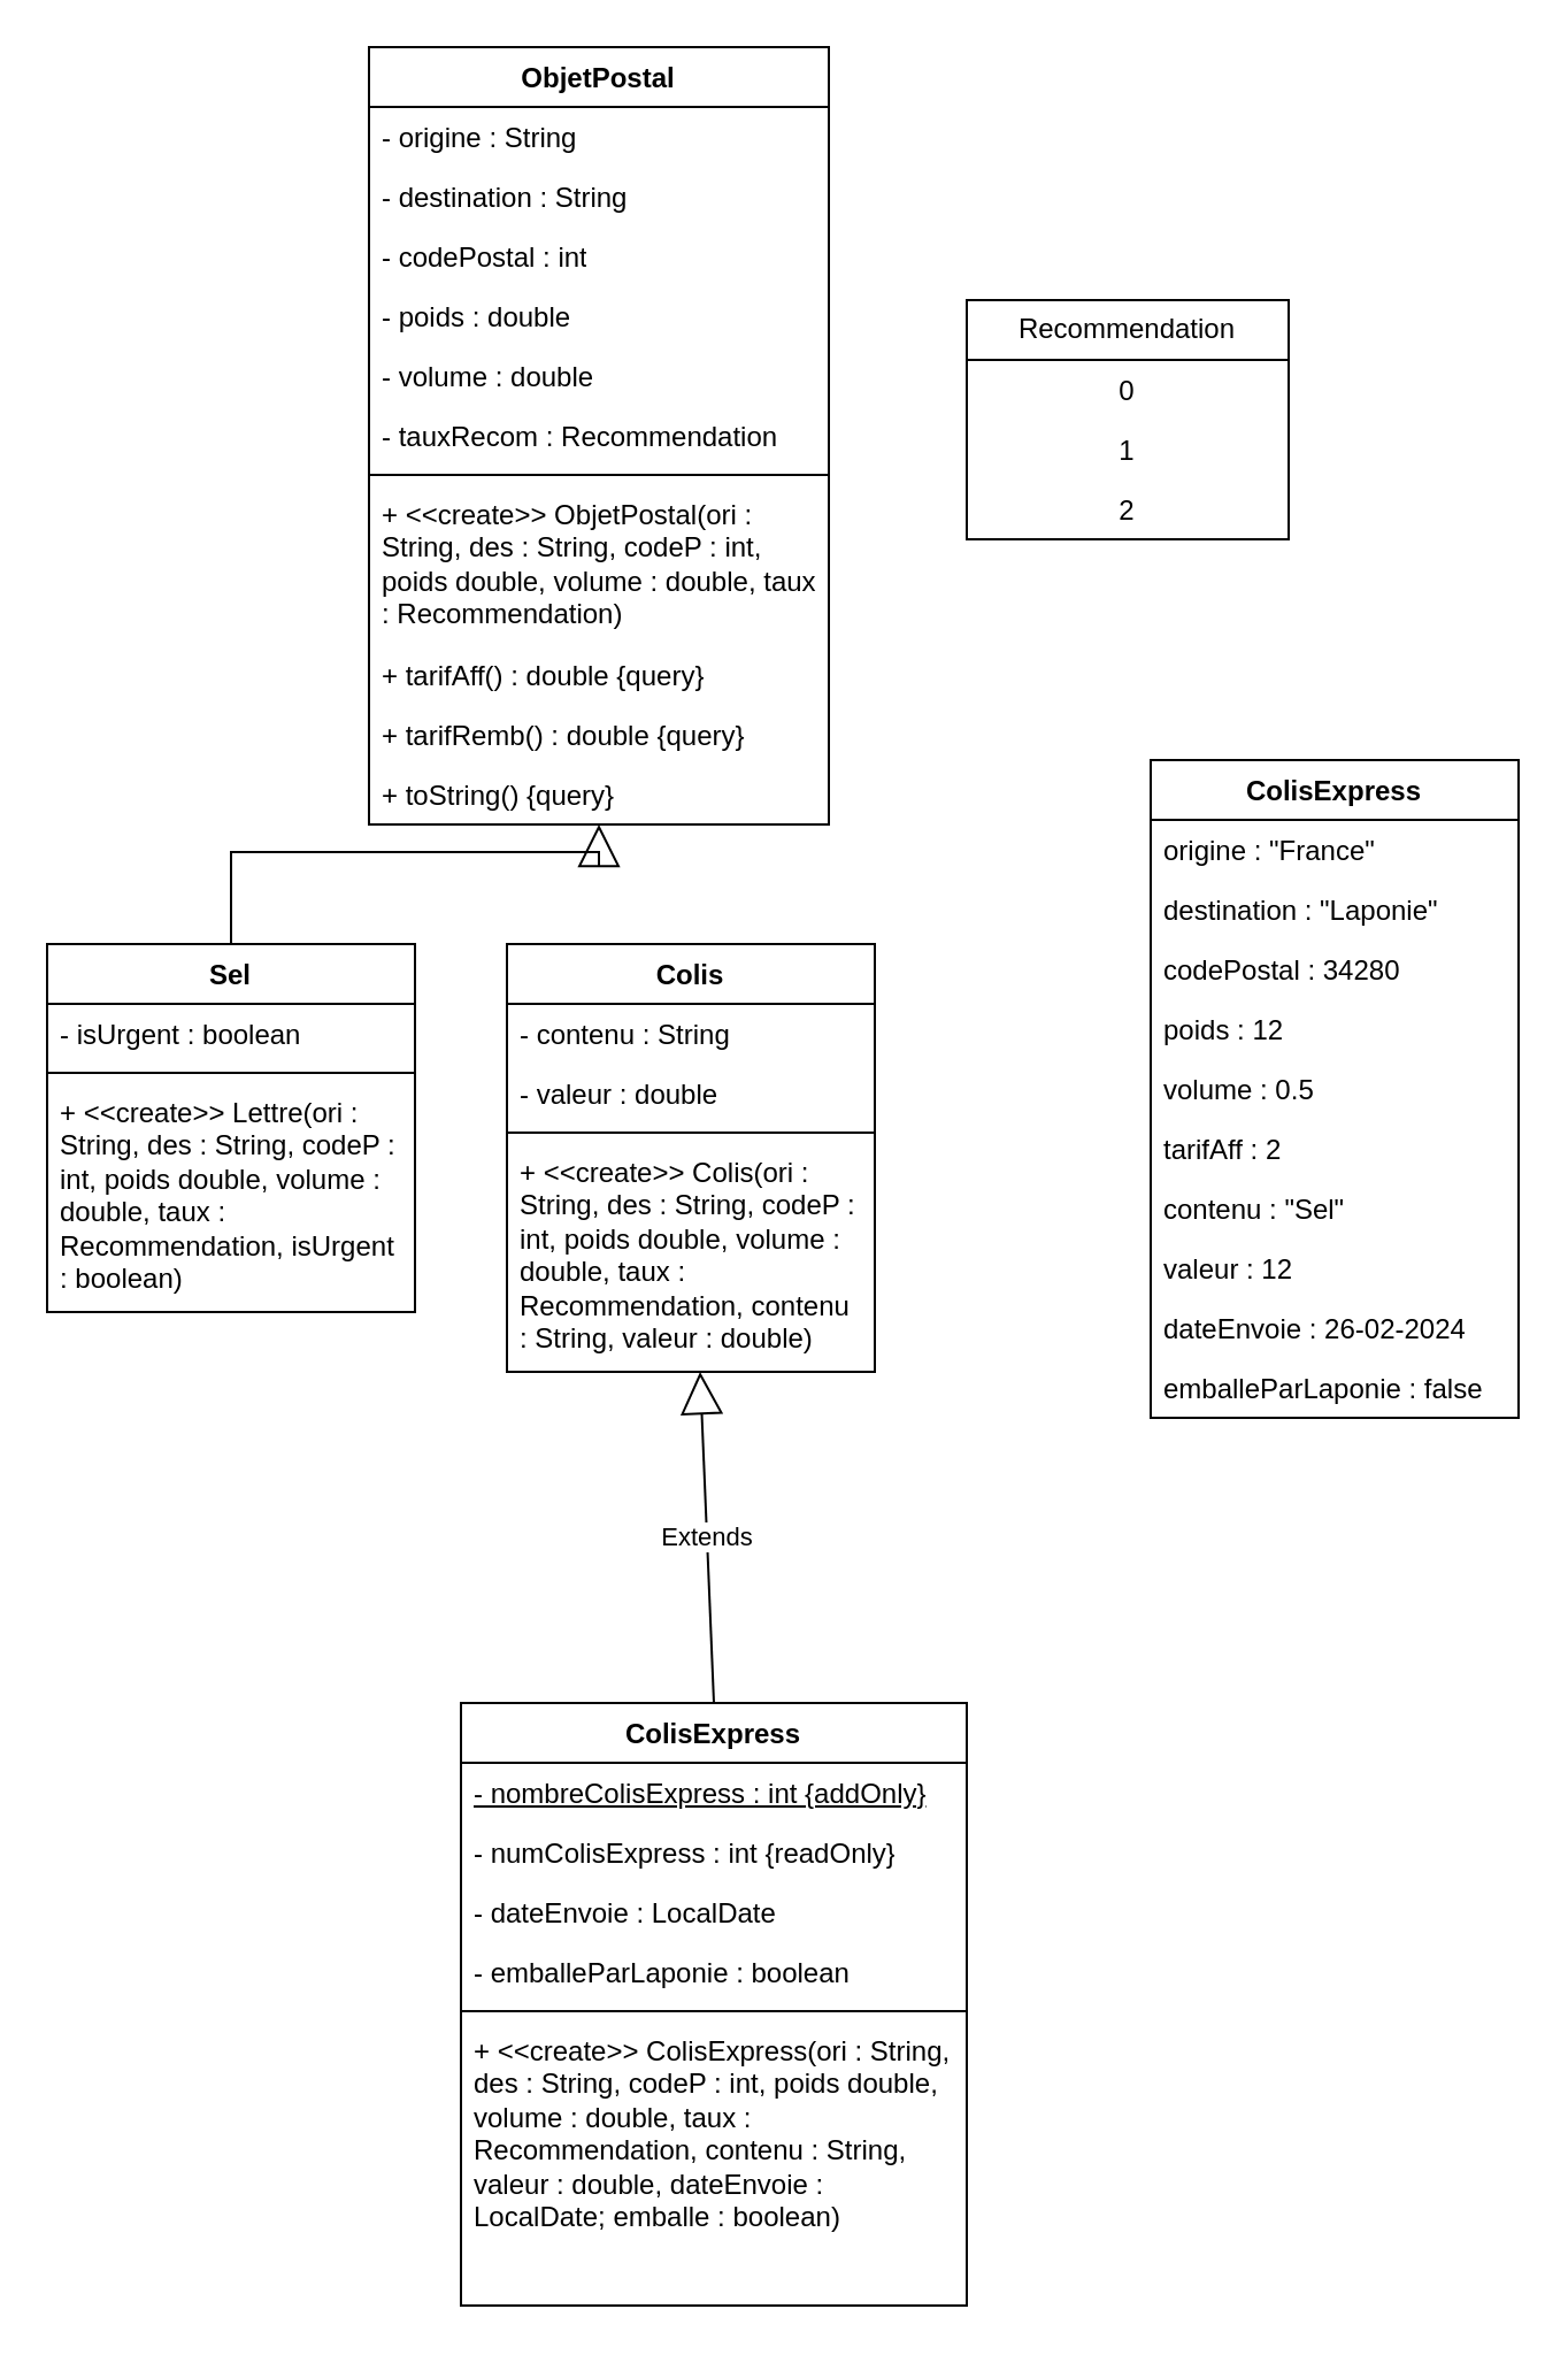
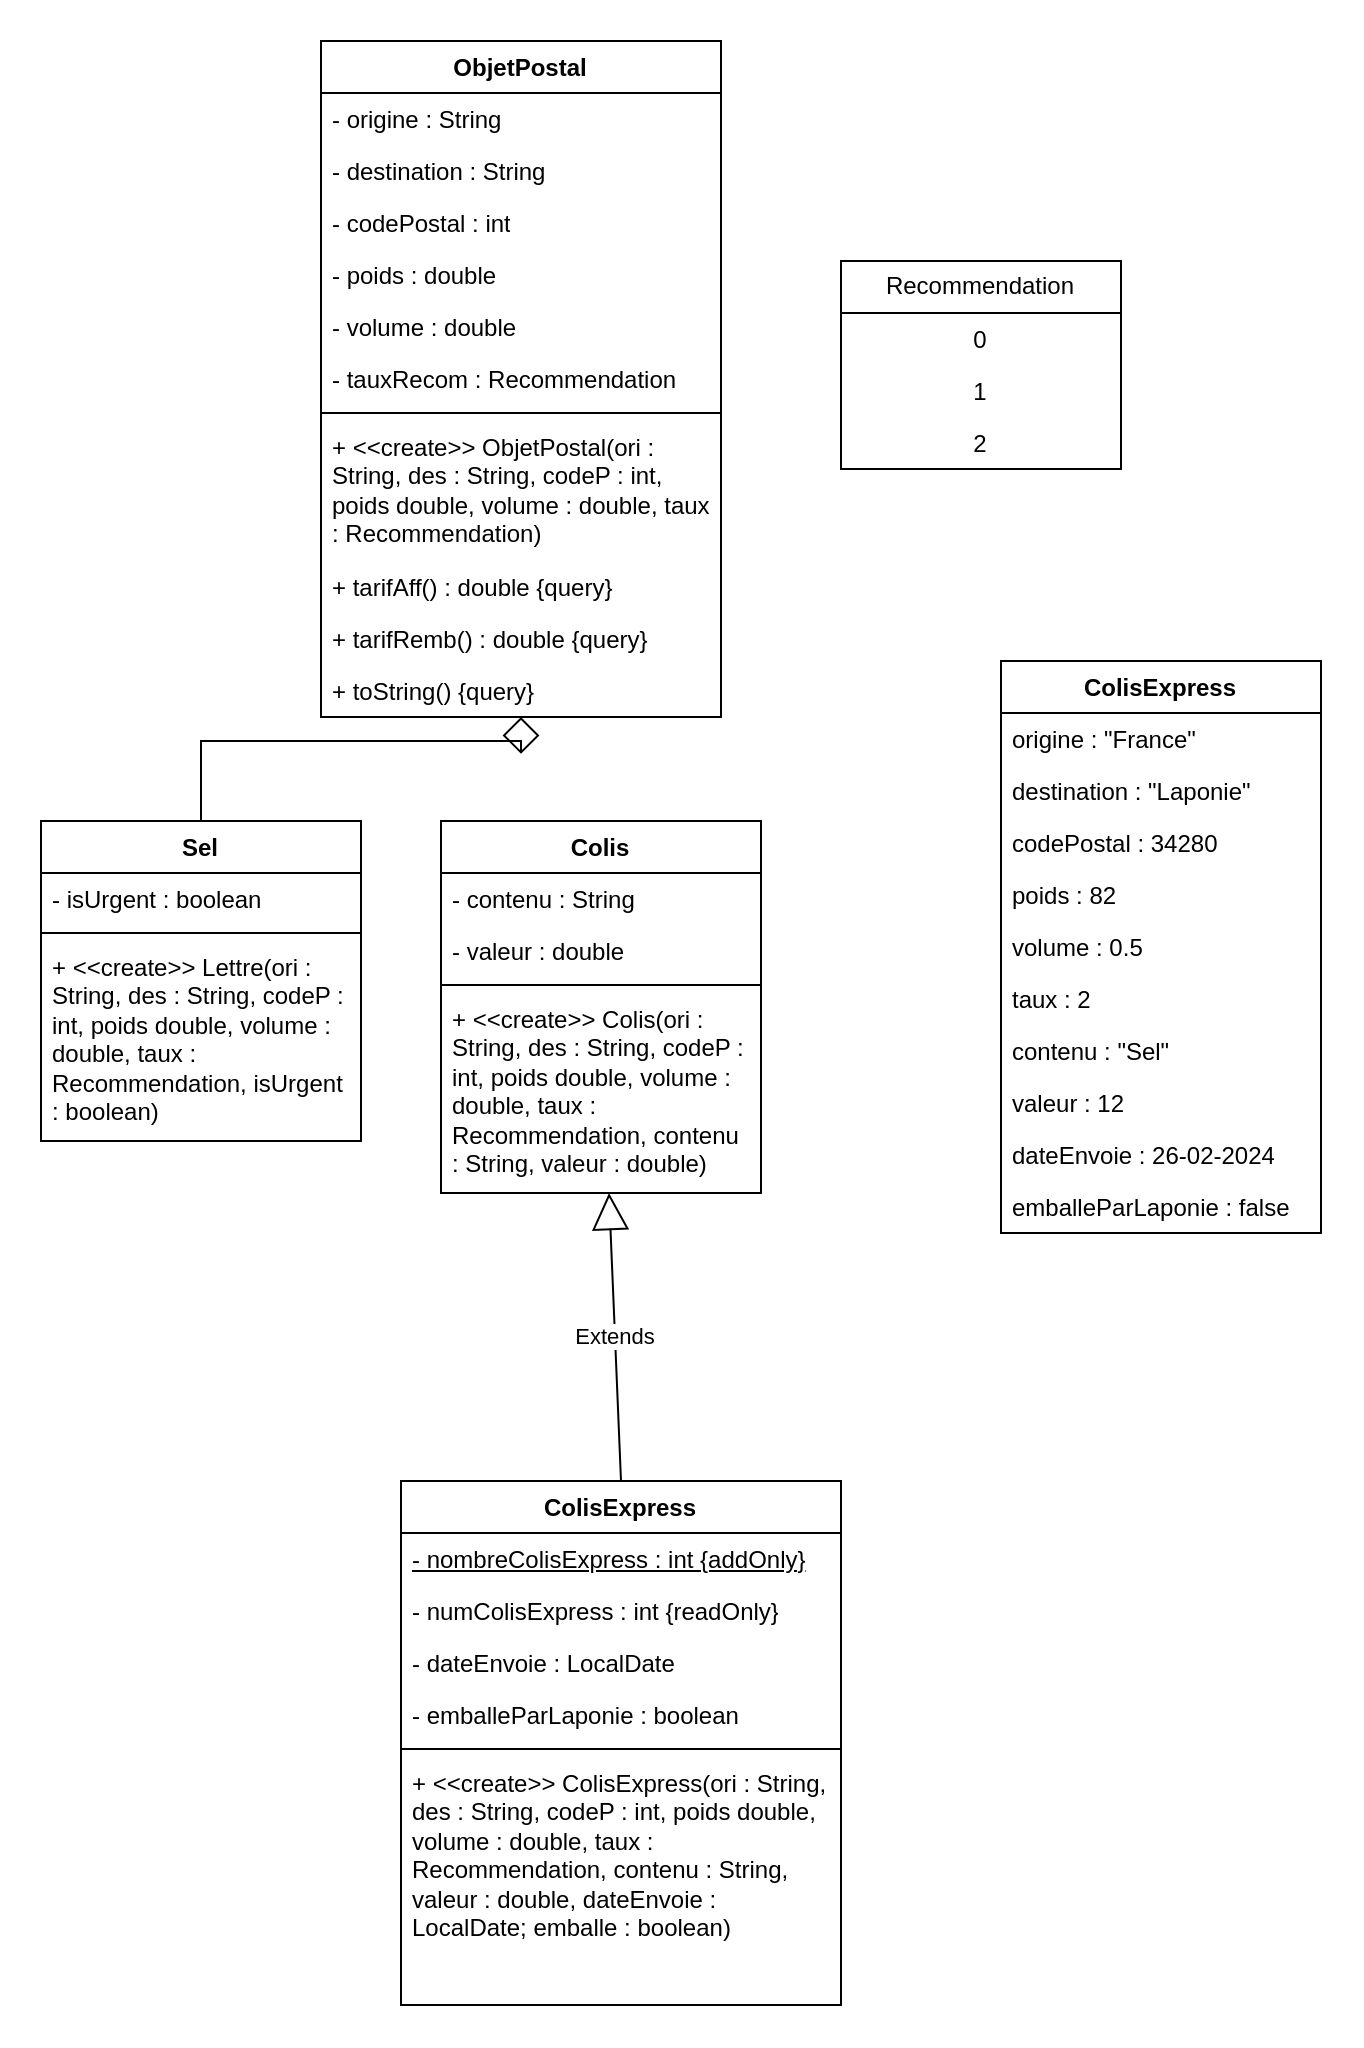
- <mxCell id="22" value="Extends" style="endArrow=block;endSize=16;endFill=0;rounded=0;exitX=0.5;exitY=0;exitDx=0;exitDy=0;html=1;textOpacity=0;" edge="1" parent="1" source="18" target="13"><mxGeometry x="-0.372" y="51" width="160" relative="1" as="geometry"><mxPoint x="310" y="350" as="sourcePoint" /><mxPoint x="470" y="350" as="targetPoint" /><Array as="points"><mxPoint x="100" y="370" /><mxPoint x="260" y="370" /></Array><mxPoint as="offset" /></mxGeometry></mxCell>
+ <mxCell id="22" value="Extends" style="endArrow=diamond;endSize=16;endFill=0;rounded=0;exitX=0.5;exitY=0;exitDx=0;exitDy=0;html=1;textOpacity=0;" edge="1" parent="1" source="18" target="13"><mxGeometry x="-0.372" y="51" width="160" relative="1" as="geometry"><mxPoint x="310" y="350" as="sourcePoint" /><mxPoint x="470" y="350" as="targetPoint" /><Array as="points"><mxPoint x="100" y="370" /><mxPoint x="260" y="370" /></Array><mxPoint as="offset" /></mxGeometry></mxCell>
- <mxCell id="40" value="poids : 12" style="text;strokeColor=none;fillColor=none;align=left;verticalAlign=top;spacingLeft=4;spacingRight=4;overflow=hidden;rotatable=0;points=[[0,0.5],[1,0.5]];portConstraint=eastwest;whiteSpace=wrap;html=1;" vertex="1" parent="36"><mxGeometry y="104" width="160" height="26" as="geometry" /></mxCell>
+ <mxCell id="40" value="poids : 82" style="text;strokeColor=none;fillColor=none;align=left;verticalAlign=top;spacingLeft=4;spacingRight=4;overflow=hidden;rotatable=0;points=[[0,0.5],[1,0.5]];portConstraint=eastwest;whiteSpace=wrap;html=1;" vertex="1" parent="36"><mxGeometry y="104" width="160" height="26" as="geometry" /></mxCell>
- <mxCell id="42" value="tarifAff : 2" style="text;strokeColor=none;fillColor=none;align=left;verticalAlign=top;spacingLeft=4;spacingRight=4;overflow=hidden;rotatable=0;points=[[0,0.5],[1,0.5]];portConstraint=eastwest;whiteSpace=wrap;html=1;" vertex="1" parent="36"><mxGeometry y="156" width="160" height="26" as="geometry" /></mxCell>
+ <mxCell id="42" value="taux : 2" style="text;strokeColor=none;fillColor=none;align=left;verticalAlign=top;spacingLeft=4;spacingRight=4;overflow=hidden;rotatable=0;points=[[0,0.5],[1,0.5]];portConstraint=eastwest;whiteSpace=wrap;html=1;" vertex="1" parent="36"><mxGeometry y="156" width="160" height="26" as="geometry" /></mxCell>
